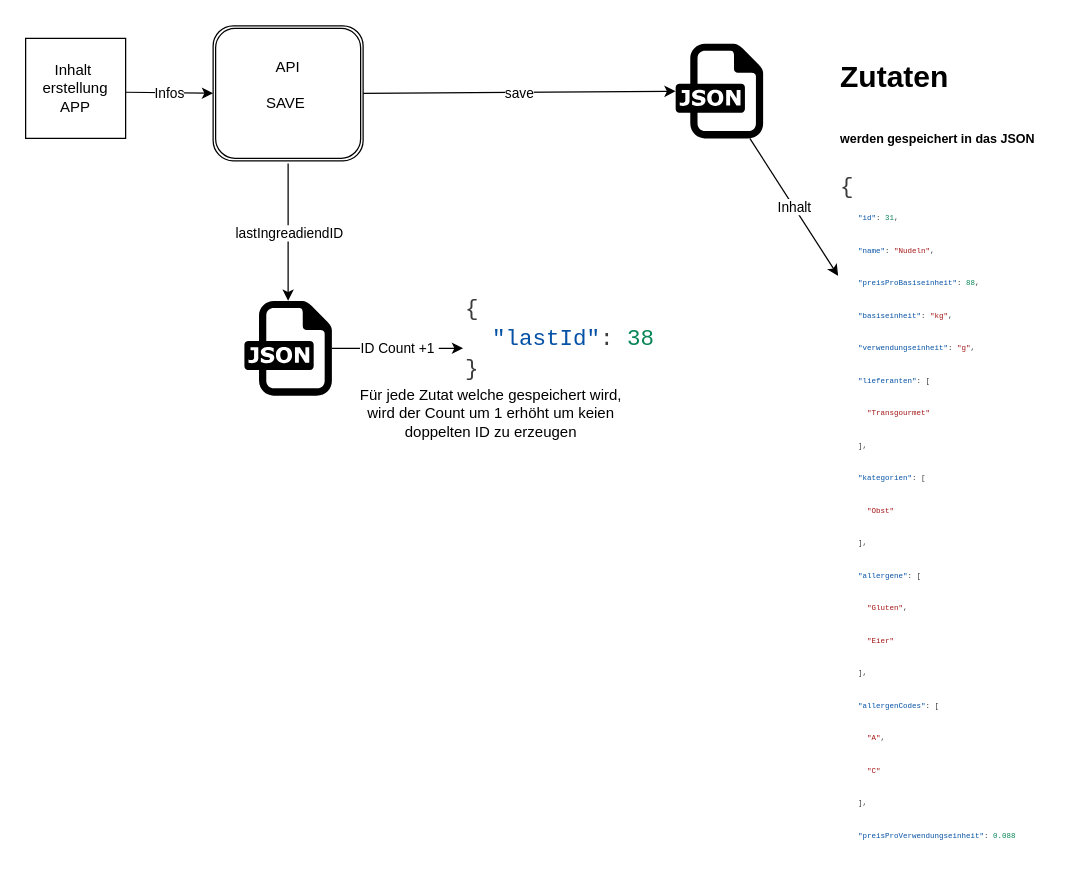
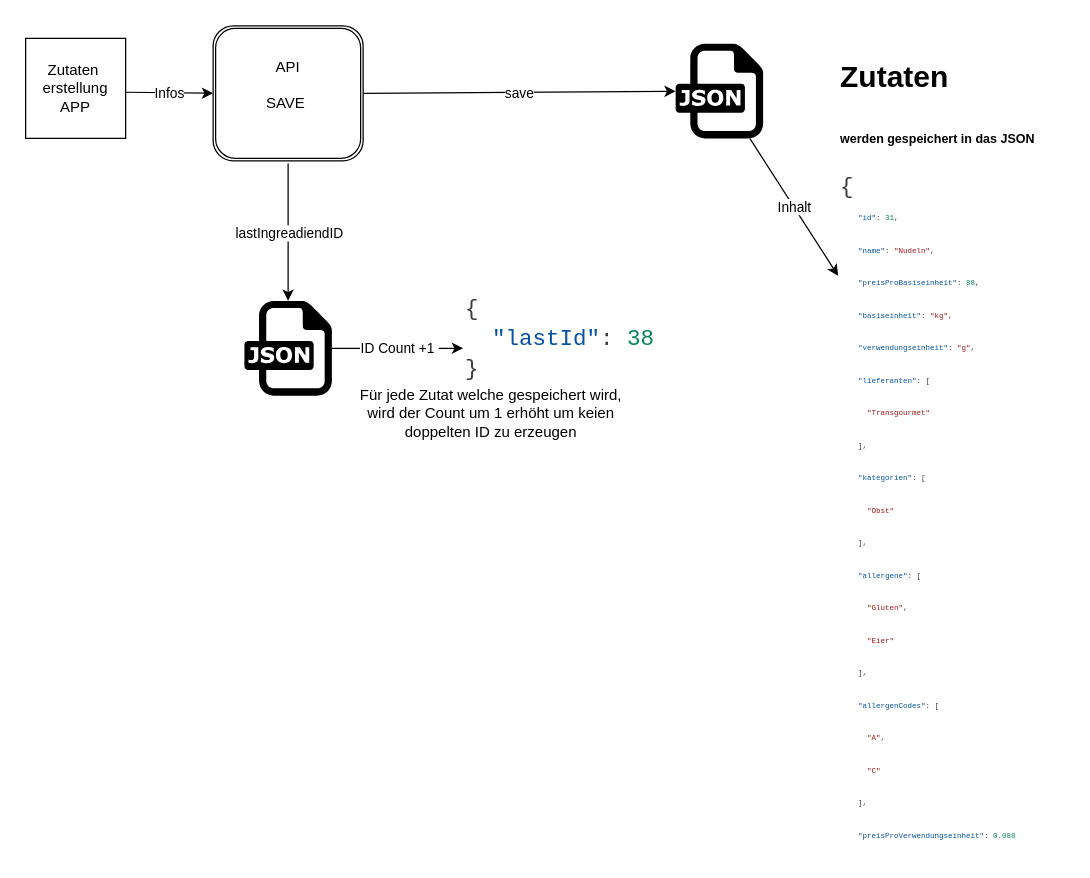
- <mxCell id="2" value="Inhalt&amp;nbsp;&lt;div&gt;erstellung&lt;/div&gt;&lt;div&gt;APP&lt;/div&gt;" style="whiteSpace=wrap;html=1;aspect=fixed;" vertex="1" parent="1"><mxGeometry x="20" y="30" width="80" height="80" as="geometry" /></mxCell>
+ <mxCell id="2" value="Zutaten&amp;nbsp;&lt;div&gt;erstellung&lt;/div&gt;&lt;div&gt;APP&lt;/div&gt;" style="whiteSpace=wrap;html=1;aspect=fixed;" vertex="1" parent="1"><mxGeometry x="20" y="30" width="80" height="80" as="geometry" /></mxCell>
